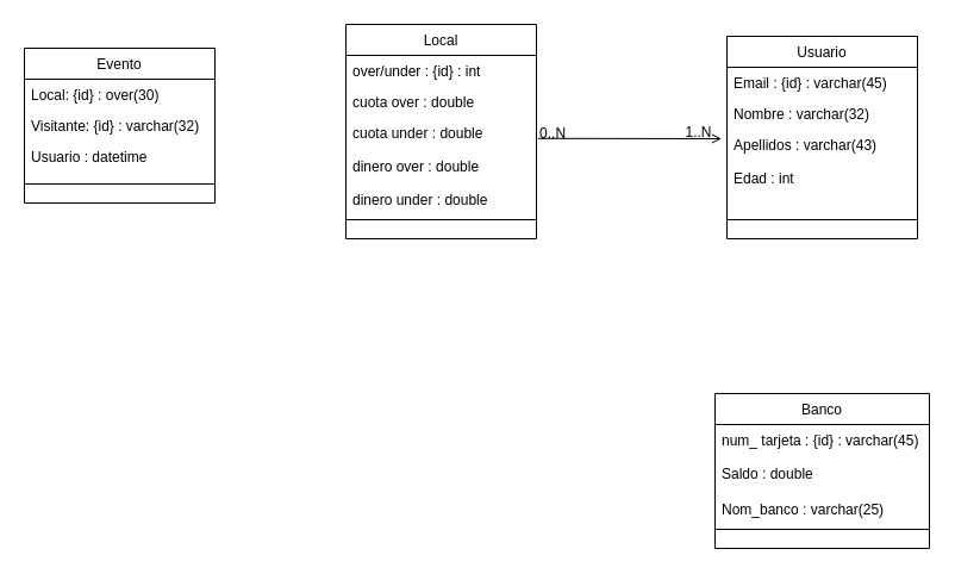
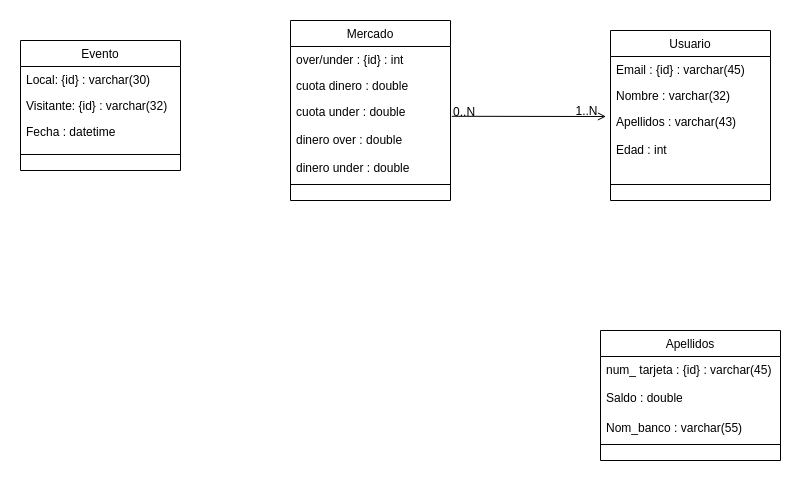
- <mxCell id="12" value="Local" style="swimlane;fontStyle=0;align=center;verticalAlign=top;childLayout=stackLayout;horizontal=1;startSize=26;horizontalStack=0;resizeParent=1;resizeLast=0;collapsible=1;marginBottom=0;rounded=0;shadow=0;strokeWidth=1;" parent="1" vertex="1"><mxGeometry x="290" y="20" width="160" height="180" as="geometry"><mxRectangle x="550" y="140" width="160" height="26" as="alternateBounds" /></mxGeometry></mxCell>
+ <mxCell id="12" value="Mercado" style="swimlane;fontStyle=0;align=center;verticalAlign=top;childLayout=stackLayout;horizontal=1;startSize=26;horizontalStack=0;resizeParent=1;resizeLast=0;collapsible=1;marginBottom=0;rounded=0;shadow=0;strokeWidth=1;" parent="1" vertex="1"><mxGeometry x="290" y="20" width="160" height="180" as="geometry"><mxRectangle x="550" y="140" width="160" height="26" as="alternateBounds" /></mxGeometry></mxCell>
- <mxCell id="3" value="Local: {id} : over(30)" style="text;align=left;verticalAlign=top;spacingLeft=4;spacingRight=4;overflow=hidden;rotatable=0;points=[[0,0.5],[1,0.5]];portConstraint=eastwest;" parent="2" vertex="1"><mxGeometry y="26" width="160" height="26" as="geometry" /></mxCell>
+ <mxCell id="3" value="Local: {id} : varchar(30)" style="text;align=left;verticalAlign=top;spacingLeft=4;spacingRight=4;overflow=hidden;rotatable=0;points=[[0,0.5],[1,0.5]];portConstraint=eastwest;" parent="2" vertex="1"><mxGeometry y="26" width="160" height="26" as="geometry" /></mxCell>
- <mxCell id="14" value="cuota over : double" style="text;align=left;verticalAlign=top;spacingLeft=4;spacingRight=4;overflow=hidden;rotatable=0;points=[[0,0.5],[1,0.5]];portConstraint=eastwest;rounded=0;shadow=0;html=0;" parent="12" vertex="1"><mxGeometry y="52" width="160" height="26" as="geometry" /></mxCell>
+ <mxCell id="14" value="cuota dinero : double" style="text;align=left;verticalAlign=top;spacingLeft=4;spacingRight=4;overflow=hidden;rotatable=0;points=[[0,0.5],[1,0.5]];portConstraint=eastwest;rounded=0;shadow=0;html=0;" parent="12" vertex="1"><mxGeometry y="52" width="160" height="26" as="geometry" /></mxCell>
- <mxCell id="5" value="Usuario : datetime" style="text;align=left;verticalAlign=top;spacingLeft=4;spacingRight=4;overflow=hidden;rotatable=0;points=[[0,0.5],[1,0.5]];portConstraint=eastwest;rounded=0;shadow=0;html=0;" parent="2" vertex="1"><mxGeometry y="78" width="160" height="32" as="geometry" /></mxCell>
+ <mxCell id="5" value="Fecha : datetime" style="text;align=left;verticalAlign=top;spacingLeft=4;spacingRight=4;overflow=hidden;rotatable=0;points=[[0,0.5],[1,0.5]];portConstraint=eastwest;rounded=0;shadow=0;html=0;" parent="2" vertex="1"><mxGeometry y="78" width="160" height="32" as="geometry" /></mxCell>
- <mxCell id="20" value="Banco" style="swimlane;fontStyle=0;align=center;verticalAlign=top;childLayout=stackLayout;horizontal=1;startSize=26;horizontalStack=0;resizeParent=1;resizeLast=0;collapsible=1;marginBottom=0;rounded=0;shadow=0;strokeWidth=1;" parent="1" vertex="1"><mxGeometry x="600" y="330" width="180" height="130" as="geometry"><mxRectangle x="550" y="140" width="160" height="26" as="alternateBounds" /></mxGeometry></mxCell>
+ <mxCell id="20" value="Apellidos" style="swimlane;fontStyle=0;align=center;verticalAlign=top;childLayout=stackLayout;horizontal=1;startSize=26;horizontalStack=0;resizeParent=1;resizeLast=0;collapsible=1;marginBottom=0;rounded=0;shadow=0;strokeWidth=1;" parent="1" vertex="1"><mxGeometry x="600" y="330" width="180" height="130" as="geometry"><mxRectangle x="550" y="140" width="160" height="26" as="alternateBounds" /></mxGeometry></mxCell>
- <mxCell id="22" value="&#10;Nom_banco : varchar(25)" style="text;align=left;verticalAlign=top;spacingLeft=4;spacingRight=4;overflow=hidden;rotatable=0;points=[[0,0.5],[1,0.5]];portConstraint=eastwest;rounded=0;shadow=0;html=0;" parent="20" vertex="1"><mxGeometry y="70" width="180" height="40" as="geometry" /></mxCell>
+ <mxCell id="22" value="&#10;Nom_banco : varchar(55)" style="text;align=left;verticalAlign=top;spacingLeft=4;spacingRight=4;overflow=hidden;rotatable=0;points=[[0,0.5],[1,0.5]];portConstraint=eastwest;rounded=0;shadow=0;html=0;" parent="20" vertex="1"><mxGeometry y="70" width="180" height="40" as="geometry" /></mxCell>
